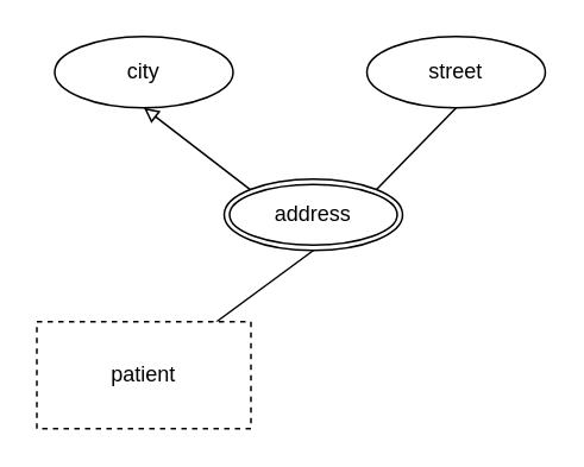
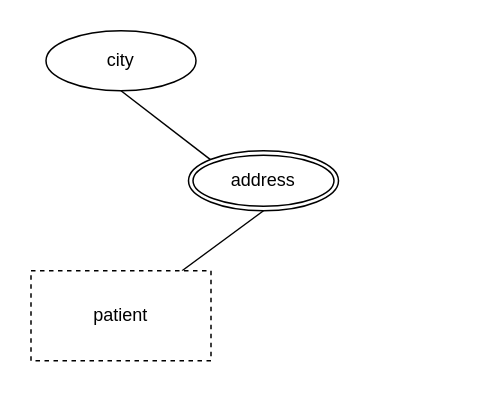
- <mxCell id="7" value="street" style="ellipse;whiteSpace=wrap;html=1;align=center;" parent="1" vertex="1"><mxGeometry x="205" y="20" width="100" height="40" as="geometry" /></mxCell>
- <mxCell id="4" style="edgeStyle=none;html=1;entryX=0.5;entryY=1;entryDx=0;entryDy=0;endArrow=block;endFill=0;exitX=0;exitY=0;exitDx=0;exitDy=0;" parent="1" source="8" target="6" edge="1"><mxGeometry relative="1" as="geometry"><mxPoint x="136.79" y="93.487" as="sourcePoint" /></mxGeometry></mxCell>
+ <mxCell id="4" style="edgeStyle=none;html=1;entryX=0.5;entryY=1;entryDx=0;entryDy=0;endArrow=none;endFill=0;exitX=0;exitY=0;exitDx=0;exitDy=0;" parent="1" source="8" target="6" edge="1"><mxGeometry relative="1" as="geometry"><mxPoint x="136.79" y="93.487" as="sourcePoint" /></mxGeometry></mxCell>
- <mxCell id="5" style="edgeStyle=none;html=1;entryX=0.5;entryY=1;entryDx=0;entryDy=0;endArrow=none;endFill=0;exitX=1;exitY=0;exitDx=0;exitDy=0;" parent="1" source="8" target="7" edge="1"><mxGeometry relative="1" as="geometry"><mxPoint x="194.275" y="93.786" as="sourcePoint" /></mxGeometry></mxCell>
